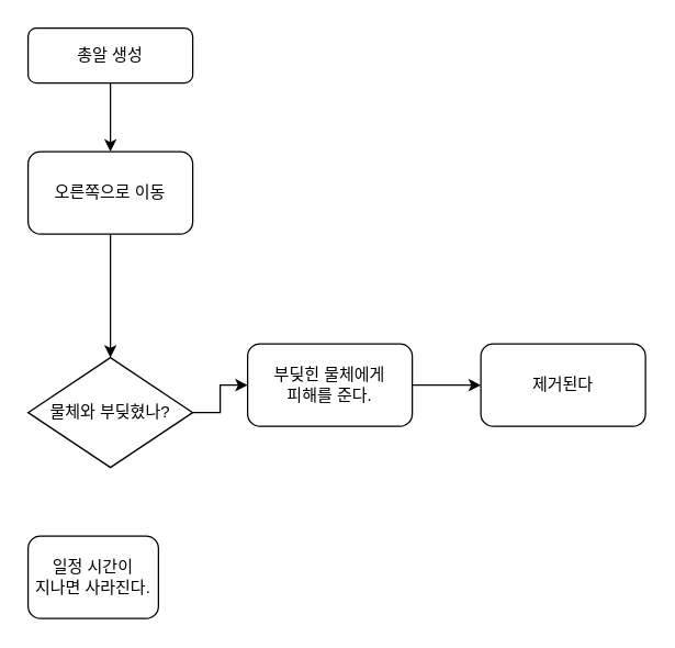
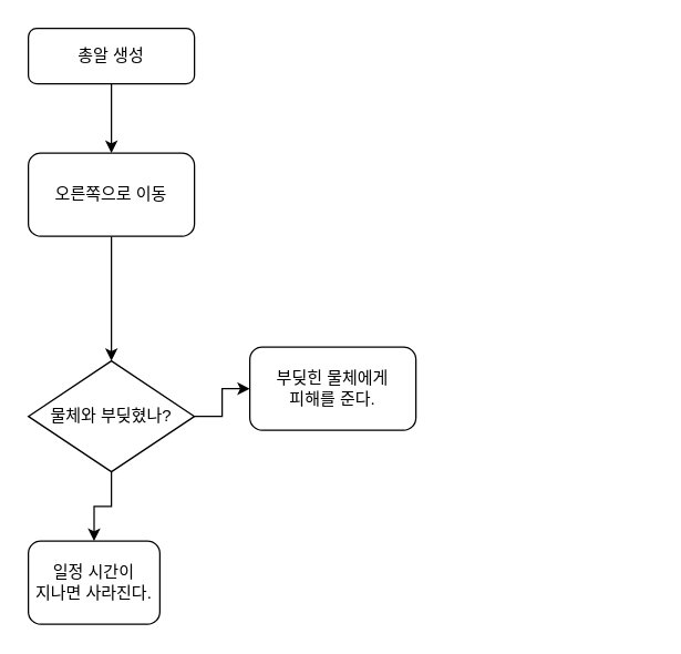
- <mxCell id="9" value="" style="edgeStyle=orthogonalEdgeStyle;rounded=0;orthogonalLoop=1;jettySize=auto;html=1;" edge="1" parent="1" source="10" target="11"><mxGeometry relative="1" as="geometry" /></mxCell>
- <mxCell id="11" value="제거된다" style="whiteSpace=wrap;html=1;rounded=1;" vertex="1" parent="1"><mxGeometry x="350" y="250" width="120" height="60" as="geometry" /></mxCell>
+ <mxCell id="7" value="" style="edgeStyle=orthogonalEdgeStyle;rounded=0;orthogonalLoop=1;jettySize=auto;html=1;" edge="1" parent="1" source="8" target="12"><mxGeometry relative="1" as="geometry" /></mxCell>
